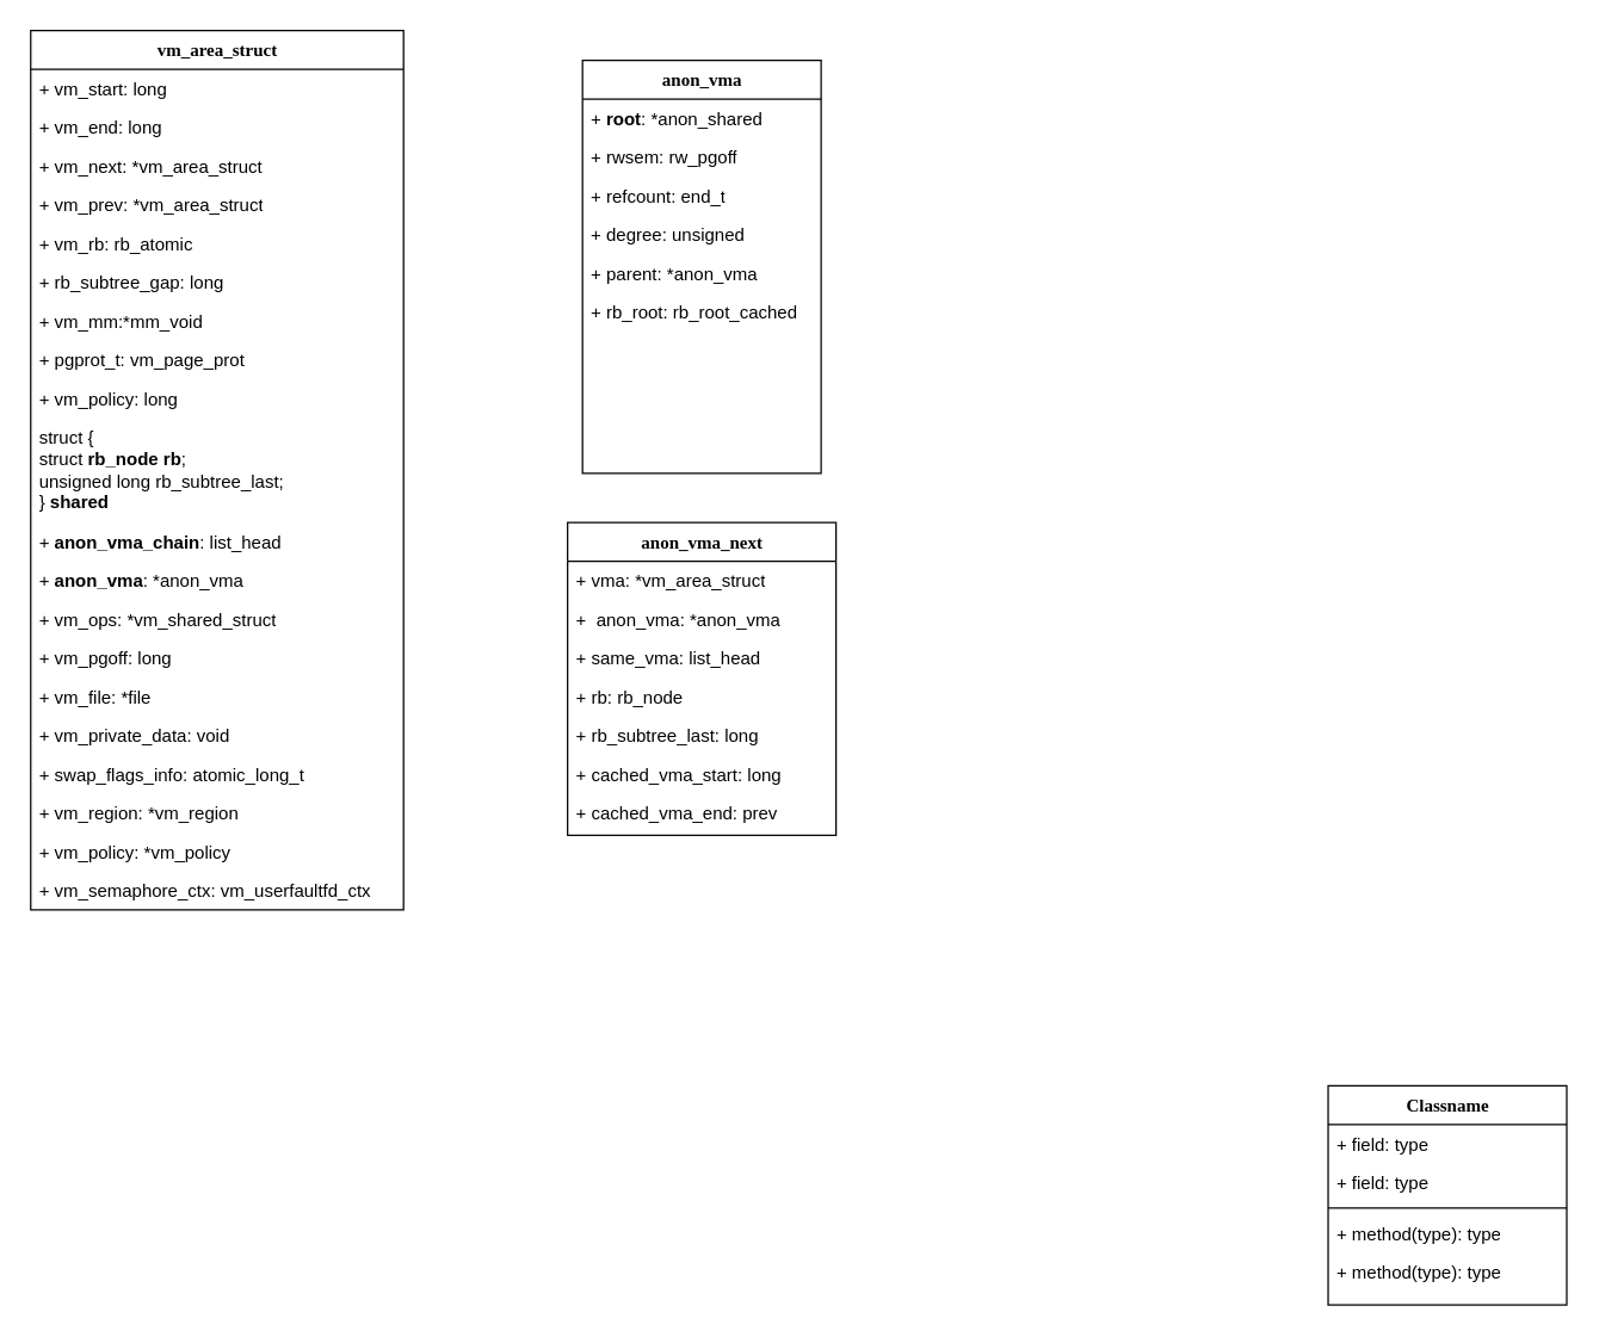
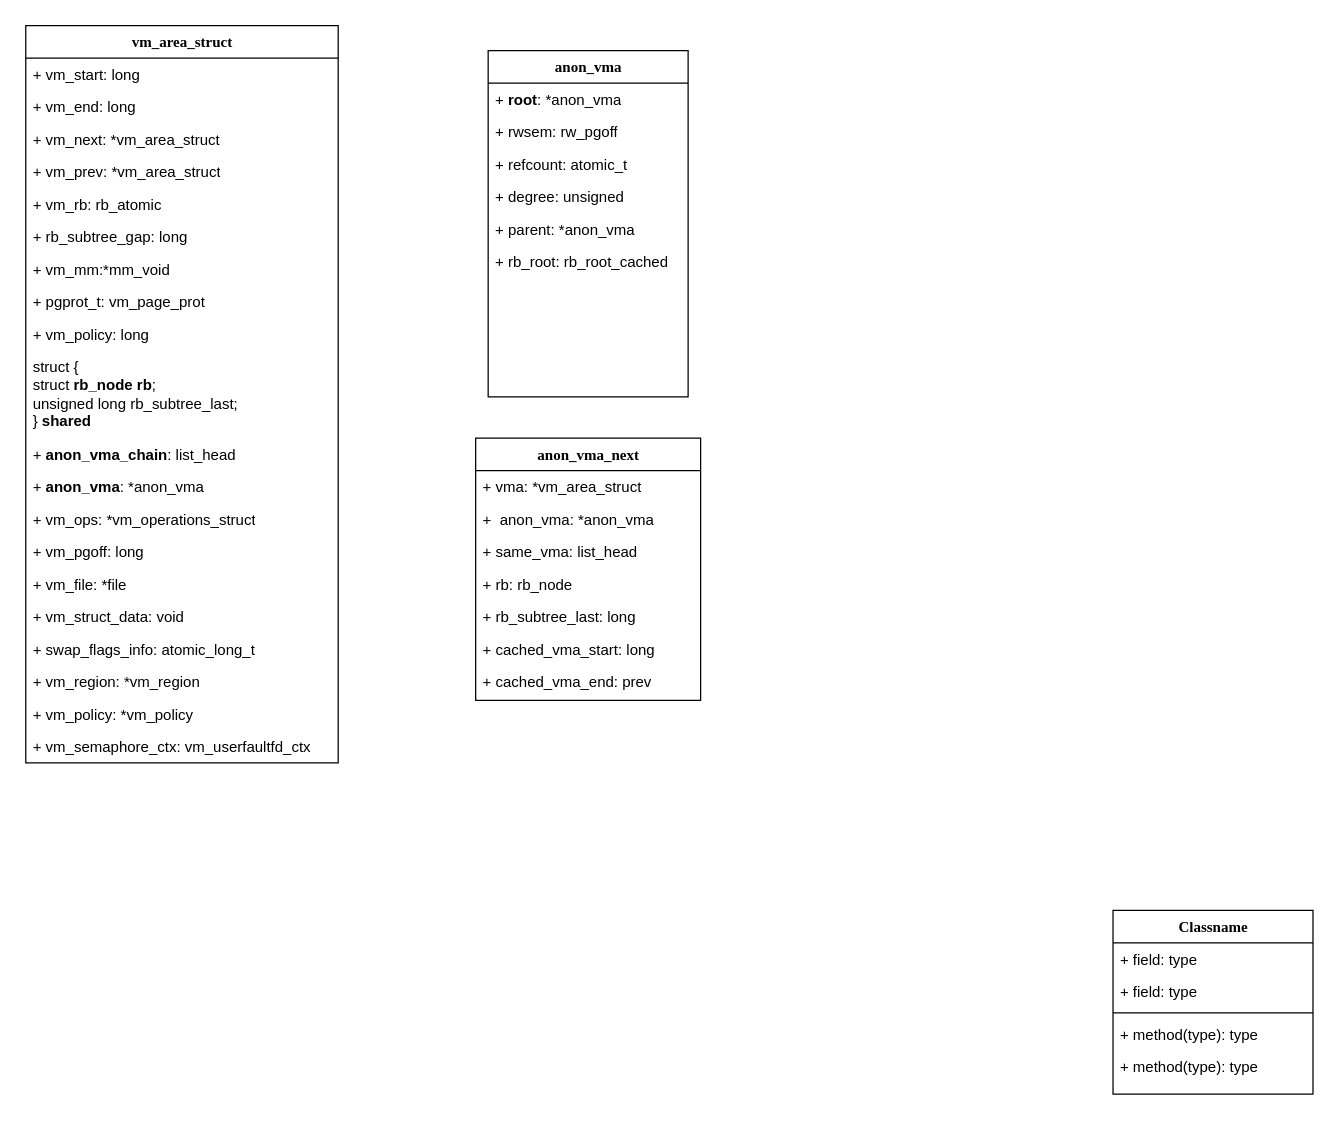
- <mxCell id="38" value="+ &lt;b&gt;root&lt;/b&gt;: *anon_shared" style="text;html=1;strokeColor=none;fillColor=none;align=left;verticalAlign=top;spacingLeft=4;spacingRight=4;whiteSpace=wrap;overflow=hidden;rotatable=0;points=[[0,0.5],[1,0.5]];portConstraint=eastwest;" vertex="1" parent="37"><mxGeometry y="26" width="160" height="26" as="geometry" /></mxCell>
+ <mxCell id="38" value="+ &lt;b&gt;root&lt;/b&gt;: *anon_vma" style="text;html=1;strokeColor=none;fillColor=none;align=left;verticalAlign=top;spacingLeft=4;spacingRight=4;whiteSpace=wrap;overflow=hidden;rotatable=0;points=[[0,0.5],[1,0.5]];portConstraint=eastwest;" vertex="1" parent="37"><mxGeometry y="26" width="160" height="26" as="geometry" /></mxCell>
- <mxCell id="40" value="+ refcount:&amp;nbsp;end_t" style="text;html=1;strokeColor=none;fillColor=none;align=left;verticalAlign=top;spacingLeft=4;spacingRight=4;whiteSpace=wrap;overflow=hidden;rotatable=0;points=[[0,0.5],[1,0.5]];portConstraint=eastwest;" vertex="1" parent="37"><mxGeometry y="78" width="160" height="26" as="geometry" /></mxCell>
+ <mxCell id="40" value="+ refcount:&amp;nbsp;atomic_t" style="text;html=1;strokeColor=none;fillColor=none;align=left;verticalAlign=top;spacingLeft=4;spacingRight=4;whiteSpace=wrap;overflow=hidden;rotatable=0;points=[[0,0.5],[1,0.5]];portConstraint=eastwest;" vertex="1" parent="37"><mxGeometry y="78" width="160" height="26" as="geometry" /></mxCell>
- <mxCell id="15" value="+ vm_ops: *vm_shared_struct" style="text;html=1;strokeColor=none;fillColor=none;align=left;verticalAlign=top;spacingLeft=4;spacingRight=4;whiteSpace=wrap;overflow=hidden;rotatable=0;points=[[0,0.5],[1,0.5]];portConstraint=eastwest;" vertex="1" parent="2"><mxGeometry y="382" width="250" height="26" as="geometry" /></mxCell>
+ <mxCell id="15" value="+ vm_ops: *vm_operations_struct" style="text;html=1;strokeColor=none;fillColor=none;align=left;verticalAlign=top;spacingLeft=4;spacingRight=4;whiteSpace=wrap;overflow=hidden;rotatable=0;points=[[0,0.5],[1,0.5]];portConstraint=eastwest;" vertex="1" parent="2"><mxGeometry y="382" width="250" height="26" as="geometry" /></mxCell>
- <mxCell id="18" value="+ vm_private_data: void&amp;nbsp;" style="text;html=1;strokeColor=none;fillColor=none;align=left;verticalAlign=top;spacingLeft=4;spacingRight=4;whiteSpace=wrap;overflow=hidden;rotatable=0;points=[[0,0.5],[1,0.5]];portConstraint=eastwest;" vertex="1" parent="2"><mxGeometry y="460" width="250" height="26" as="geometry" /></mxCell>
+ <mxCell id="18" value="+ vm_struct_data: void&amp;nbsp;" style="text;html=1;strokeColor=none;fillColor=none;align=left;verticalAlign=top;spacingLeft=4;spacingRight=4;whiteSpace=wrap;overflow=hidden;rotatable=0;points=[[0,0.5],[1,0.5]];portConstraint=eastwest;" vertex="1" parent="2"><mxGeometry y="460" width="250" height="26" as="geometry" /></mxCell>
